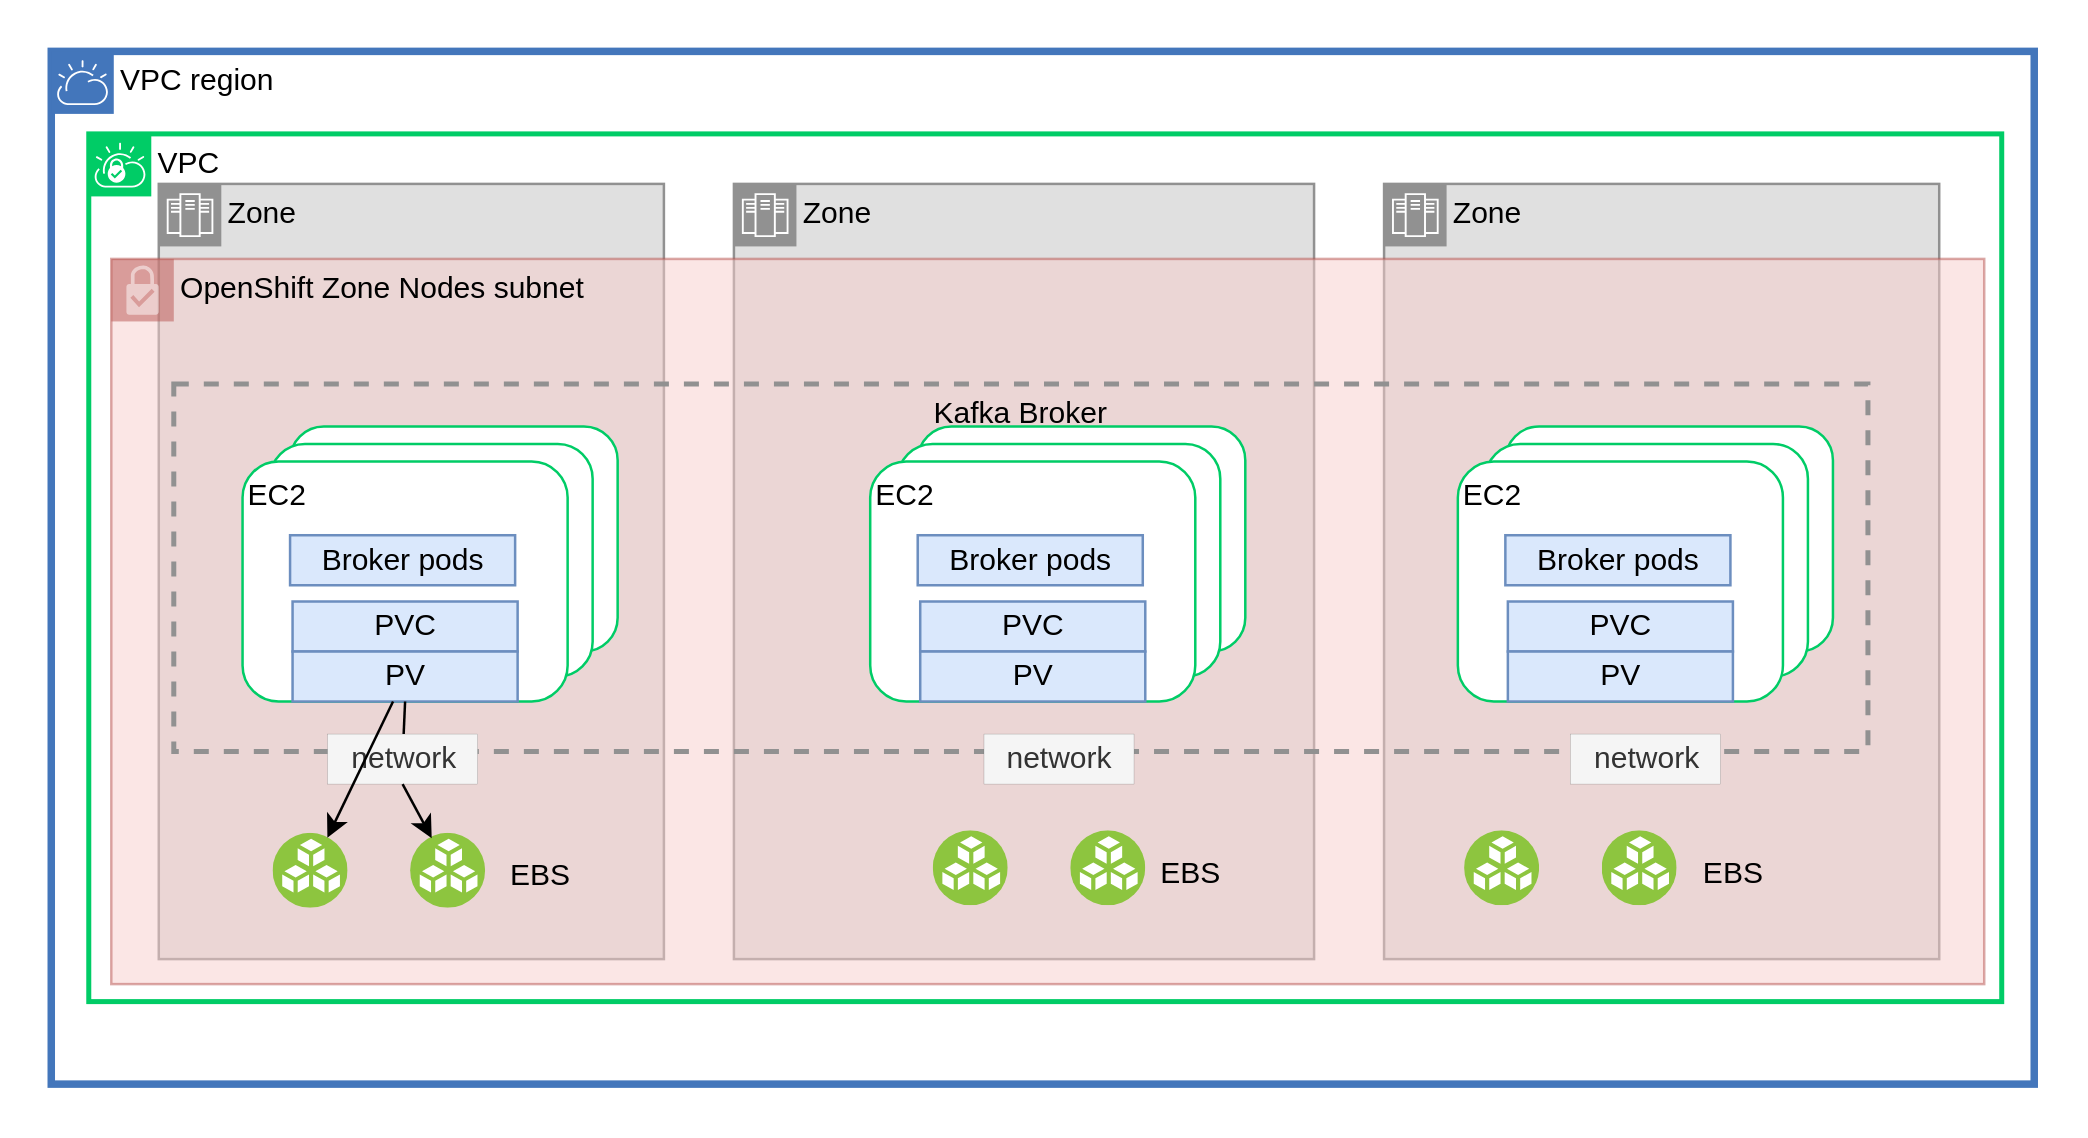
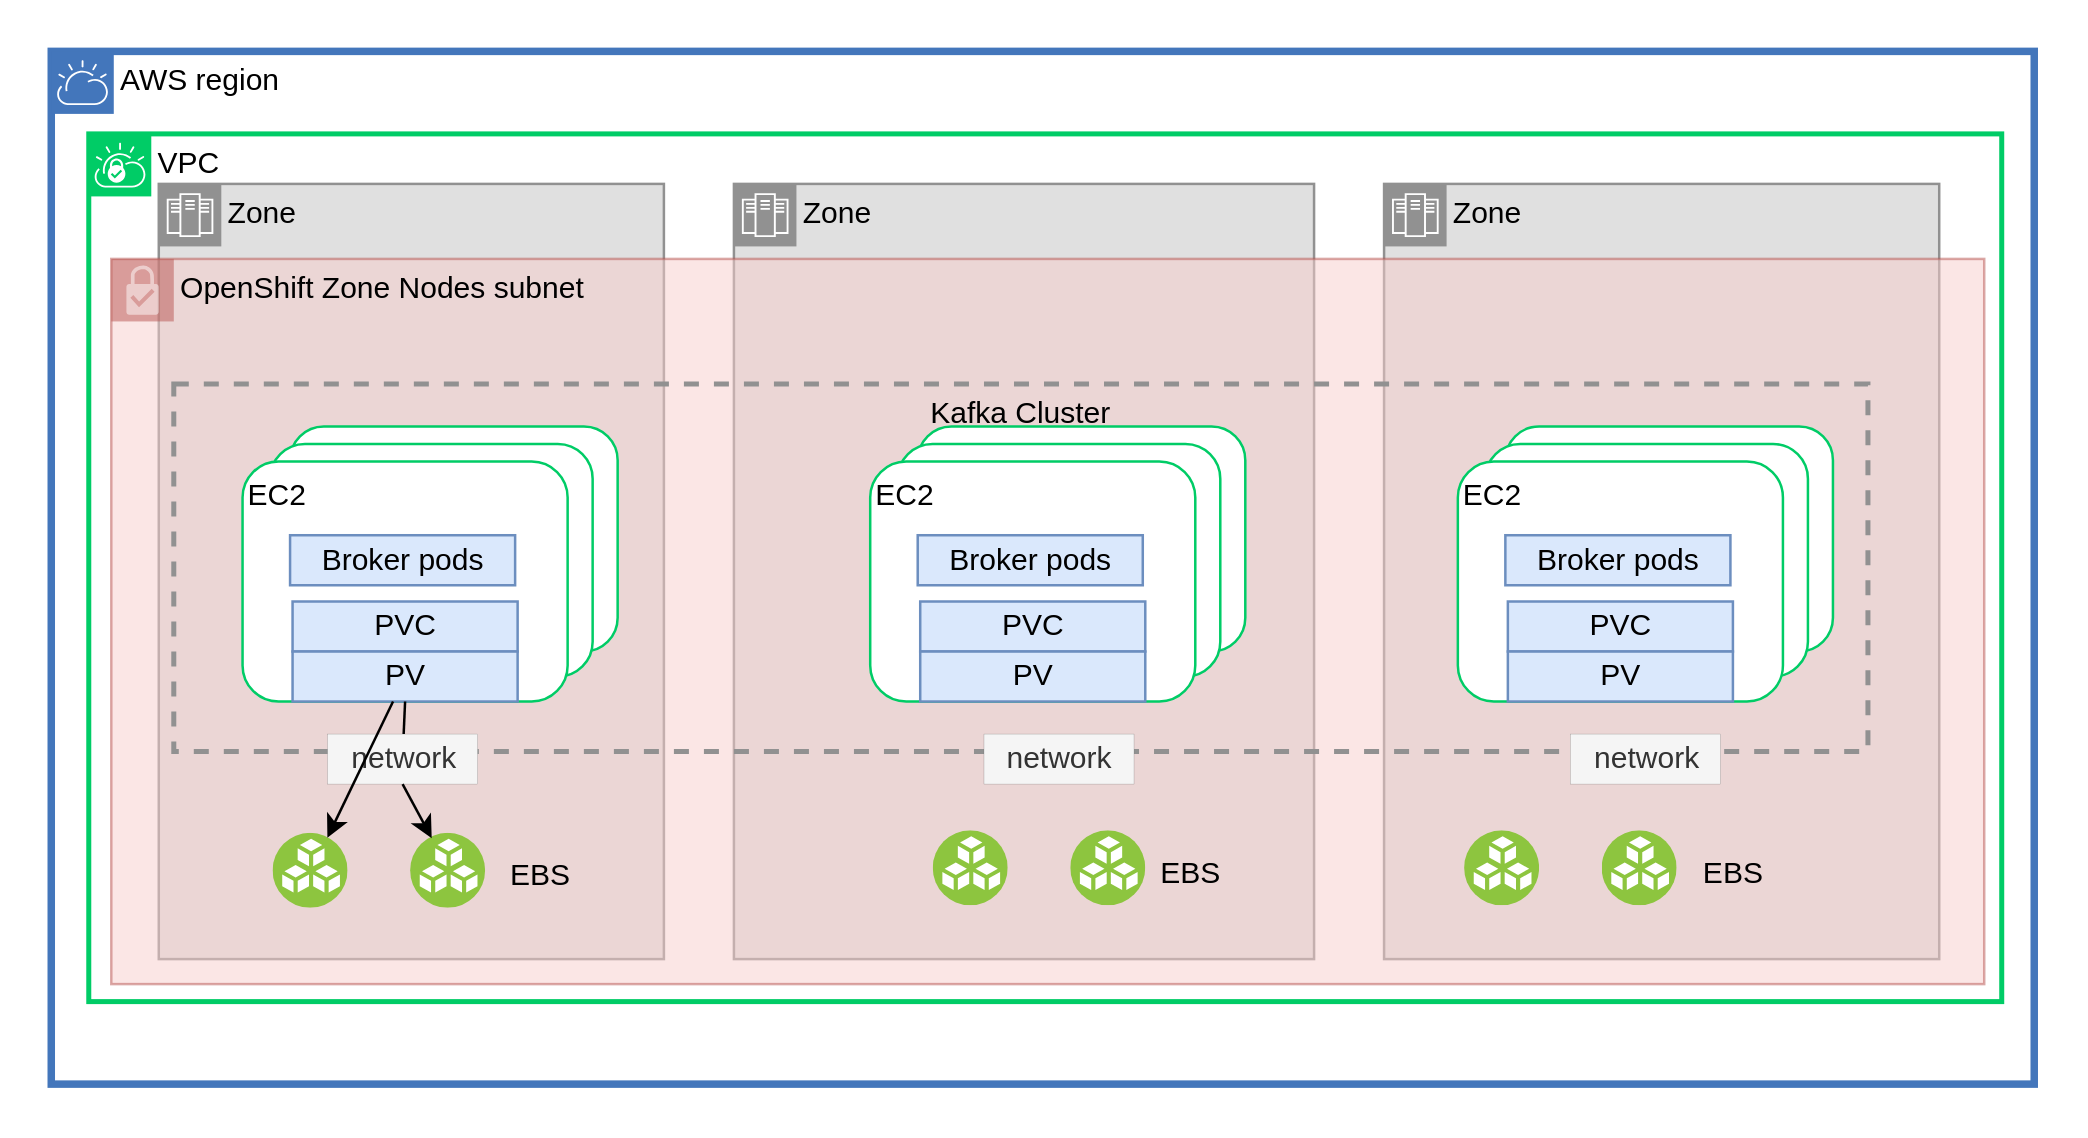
- <mxCell id="2" value="VPC region" style="shape=mxgraph.ibm.box;prType=cloud;fontStyle=0;verticalAlign=top;align=left;spacingLeft=32;spacingTop=4;fillColor=none;rounded=0;whiteSpace=wrap;html=1;strokeColor=#4376BB;strokeWidth=3;dashed=0;container=1;spacing=-4;collapsible=0;expand=0;recursiveResize=0;" parent="1" vertex="1"><mxGeometry x="20" y="20" width="793" height="413" as="geometry" /></mxCell>
+ <mxCell id="2" value="AWS region" style="shape=mxgraph.ibm.box;prType=cloud;fontStyle=0;verticalAlign=top;align=left;spacingLeft=32;spacingTop=4;fillColor=none;rounded=0;whiteSpace=wrap;html=1;strokeColor=#4376BB;strokeWidth=3;dashed=0;container=1;spacing=-4;collapsible=0;expand=0;recursiveResize=0;" parent="1" vertex="1"><mxGeometry x="20" y="20" width="793" height="413" as="geometry" /></mxCell>
- <mxCell id="18" value="Kafka Broker" style="fontStyle=0;verticalAlign=top;align=center;spacingTop=-2;fillColor=none;rounded=0;whiteSpace=wrap;html=1;strokeColor=#919191;strokeWidth=2;dashed=1;container=1;collapsible=0;expand=0;recursiveResize=0;" parent="8" vertex="1"><mxGeometry width="677.5" height="147" as="geometry" /></mxCell>
+ <mxCell id="18" value="Kafka Cluster" style="fontStyle=0;verticalAlign=top;align=center;spacingTop=-2;fillColor=none;rounded=0;whiteSpace=wrap;html=1;strokeColor=#919191;strokeWidth=2;dashed=1;container=1;collapsible=0;expand=0;recursiveResize=0;" parent="8" vertex="1"><mxGeometry width="677.5" height="147" as="geometry" /></mxCell>
